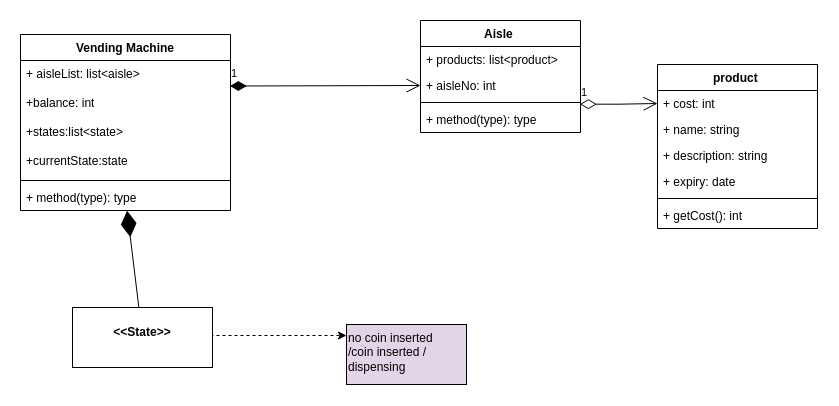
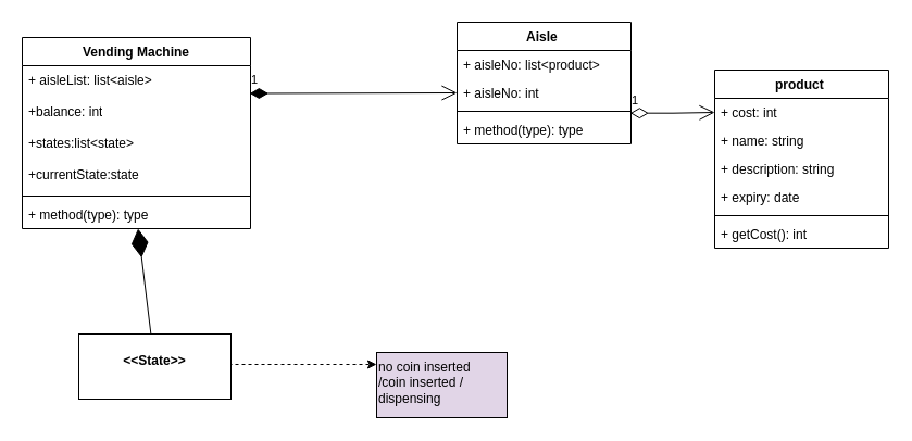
- <mxCell id="10" value="+ products: list&amp;lt;product&amp;gt;" style="text;strokeColor=none;fillColor=none;align=left;verticalAlign=top;spacingLeft=4;spacingRight=4;overflow=hidden;rotatable=0;points=[[0,0.5],[1,0.5]];portConstraint=eastwest;whiteSpace=wrap;html=1;" parent="9" vertex="1"><mxGeometry y="26" width="160" height="26" as="geometry" /></mxCell>
+ <mxCell id="10" value="+ aisleNo: list&amp;lt;product&amp;gt;" style="text;strokeColor=none;fillColor=none;align=left;verticalAlign=top;spacingLeft=4;spacingRight=4;overflow=hidden;rotatable=0;points=[[0,0.5],[1,0.5]];portConstraint=eastwest;whiteSpace=wrap;html=1;" parent="9" vertex="1"><mxGeometry y="26" width="160" height="26" as="geometry" /></mxCell>
